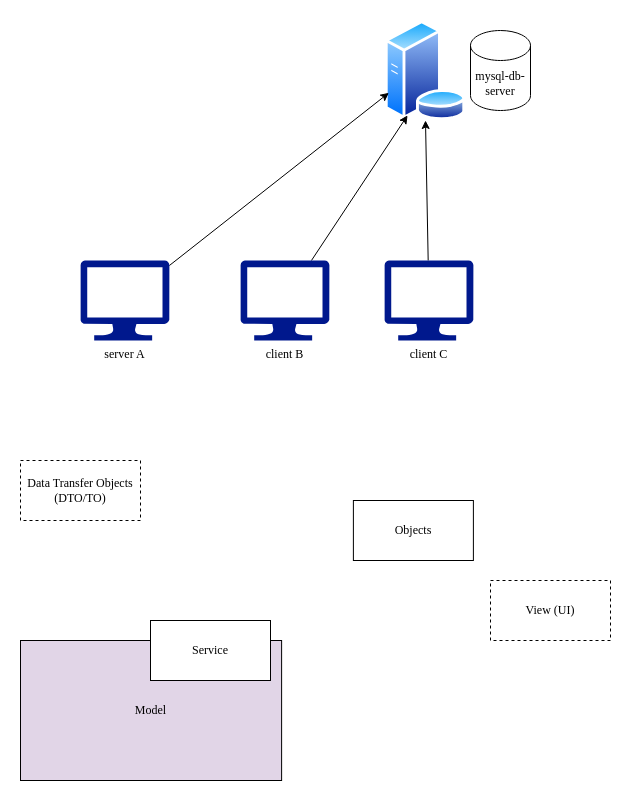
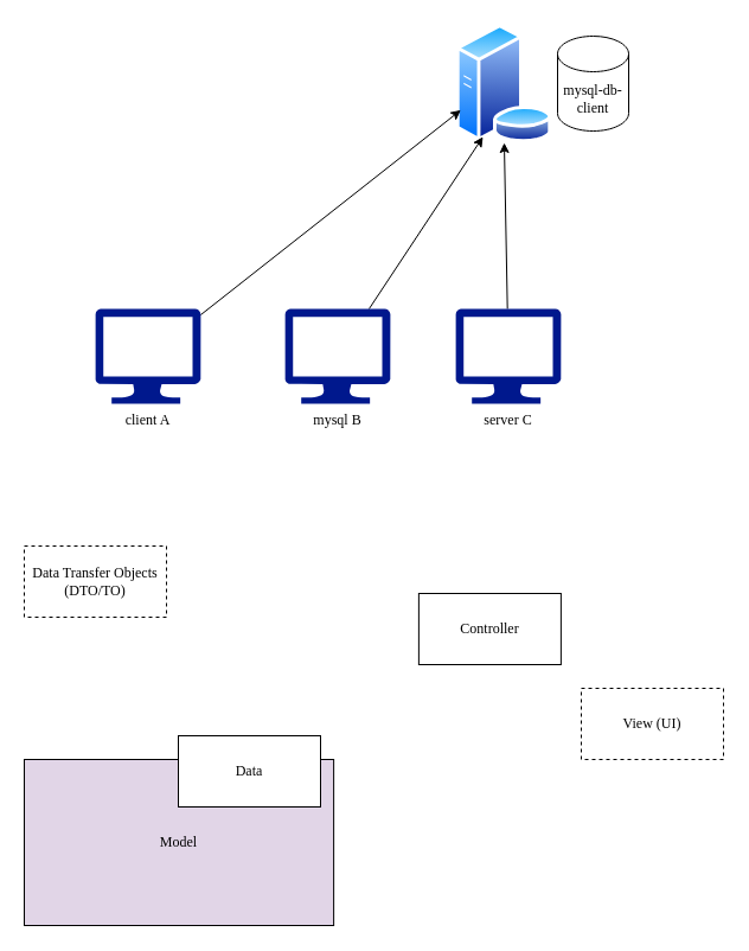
- <mxCell id="2" value="mysql-db-server" style="shape=cylinder3;whiteSpace=wrap;html=1;boundedLbl=1;backgroundOutline=1;size=15;fontFamily=Ubuntu;fontSource=https%3A%2F%2Ffonts.googleapis.com%2Fcss%3Ffamily%3DUbuntu;" parent="1" vertex="1"><mxGeometry x="470" y="30" width="60" height="80" as="geometry" /></mxCell>
+ <mxCell id="2" value="mysql-db-client" style="shape=cylinder3;whiteSpace=wrap;html=1;boundedLbl=1;backgroundOutline=1;size=15;fontFamily=Ubuntu;fontSource=https%3A%2F%2Ffonts.googleapis.com%2Fcss%3Ffamily%3DUbuntu;" parent="1" vertex="1"><mxGeometry x="470" y="30" width="60" height="80" as="geometry" /></mxCell>
- <mxCell id="5" value="server A" style="aspect=fixed;pointerEvents=1;shadow=0;dashed=0;html=1;strokeColor=none;labelPosition=center;verticalLabelPosition=bottom;verticalAlign=top;align=center;fillColor=#00188D;shape=mxgraph.azure.computer;fontFamily=Ubuntu;fontSource=https%3A%2F%2Ffonts.googleapis.com%2Fcss%3Ffamily%3DUbuntu;" parent="1" vertex="1"><mxGeometry x="80" y="260" width="88.89" height="80" as="geometry" /></mxCell>
+ <mxCell id="5" value="client A" style="aspect=fixed;pointerEvents=1;shadow=0;dashed=0;html=1;strokeColor=none;labelPosition=center;verticalLabelPosition=bottom;verticalAlign=top;align=center;fillColor=#00188D;shape=mxgraph.azure.computer;fontFamily=Ubuntu;fontSource=https%3A%2F%2Ffonts.googleapis.com%2Fcss%3Ffamily%3DUbuntu;" parent="1" vertex="1"><mxGeometry x="80" y="260" width="88.89" height="80" as="geometry" /></mxCell>
- <mxCell id="7" value="client B" style="aspect=fixed;pointerEvents=1;shadow=0;dashed=0;html=1;strokeColor=none;labelPosition=center;verticalLabelPosition=bottom;verticalAlign=top;align=center;fillColor=#00188D;shape=mxgraph.azure.computer;fontFamily=Ubuntu;fontSource=https%3A%2F%2Ffonts.googleapis.com%2Fcss%3Ffamily%3DUbuntu;" parent="1" vertex="1"><mxGeometry x="240" y="260" width="88.89" height="80" as="geometry" /></mxCell>
+ <mxCell id="7" value="mysql B" style="aspect=fixed;pointerEvents=1;shadow=0;dashed=0;html=1;strokeColor=none;labelPosition=center;verticalLabelPosition=bottom;verticalAlign=top;align=center;fillColor=#00188D;shape=mxgraph.azure.computer;fontFamily=Ubuntu;fontSource=https%3A%2F%2Ffonts.googleapis.com%2Fcss%3Ffamily%3DUbuntu;" parent="1" vertex="1"><mxGeometry x="240" y="260" width="88.89" height="80" as="geometry" /></mxCell>
- <mxCell id="9" value="client C" style="aspect=fixed;pointerEvents=1;shadow=0;dashed=0;html=1;strokeColor=none;labelPosition=center;verticalLabelPosition=bottom;verticalAlign=top;align=center;fillColor=#00188D;shape=mxgraph.azure.computer;fontFamily=Ubuntu;fontSource=https%3A%2F%2Ffonts.googleapis.com%2Fcss%3Ffamily%3DUbuntu;" parent="1" vertex="1"><mxGeometry x="384" y="260" width="88.89" height="80" as="geometry" /></mxCell>
+ <mxCell id="9" value="server C" style="aspect=fixed;pointerEvents=1;shadow=0;dashed=0;html=1;strokeColor=none;labelPosition=center;verticalLabelPosition=bottom;verticalAlign=top;align=center;fillColor=#00188D;shape=mxgraph.azure.computer;fontFamily=Ubuntu;fontSource=https%3A%2F%2Ffonts.googleapis.com%2Fcss%3Ffamily%3DUbuntu;" parent="1" vertex="1"><mxGeometry x="384" y="260" width="88.89" height="80" as="geometry" /></mxCell>
- <mxCell id="11" value="Objects" style="rounded=0;whiteSpace=wrap;html=1;fontFamily=Ubuntu;fontSource=https%3A%2F%2Ffonts.googleapis.com%2Fcss%3Ffamily%3DUbuntu;" vertex="1" parent="1"><mxGeometry x="352.89" y="500" width="120" height="60" as="geometry" /></mxCell>
+ <mxCell id="11" value="Controller" style="rounded=0;whiteSpace=wrap;html=1;fontFamily=Ubuntu;fontSource=https%3A%2F%2Ffonts.googleapis.com%2Fcss%3Ffamily%3DUbuntu;" vertex="1" parent="1"><mxGeometry x="352.89" y="500" width="120" height="60" as="geometry" /></mxCell>
- <mxCell id="13" value="Service" style="rounded=0;whiteSpace=wrap;html=1;fontFamily=Ubuntu;fontSource=https%3A%2F%2Ffonts.googleapis.com%2Fcss%3Ffamily%3DUbuntu;" vertex="1" parent="1"><mxGeometry x="150" y="620" width="120" height="60" as="geometry" /></mxCell>
+ <mxCell id="13" value="Data" style="rounded=0;whiteSpace=wrap;html=1;fontFamily=Ubuntu;fontSource=https%3A%2F%2Ffonts.googleapis.com%2Fcss%3Ffamily%3DUbuntu;" vertex="1" parent="1"><mxGeometry x="150" y="620" width="120" height="60" as="geometry" /></mxCell>
